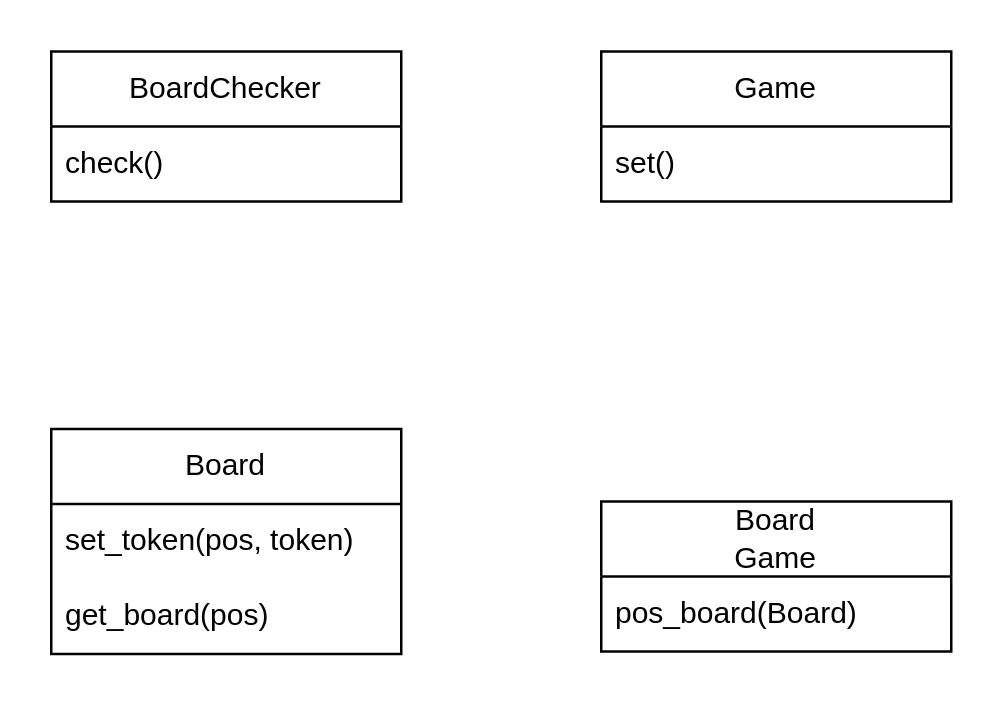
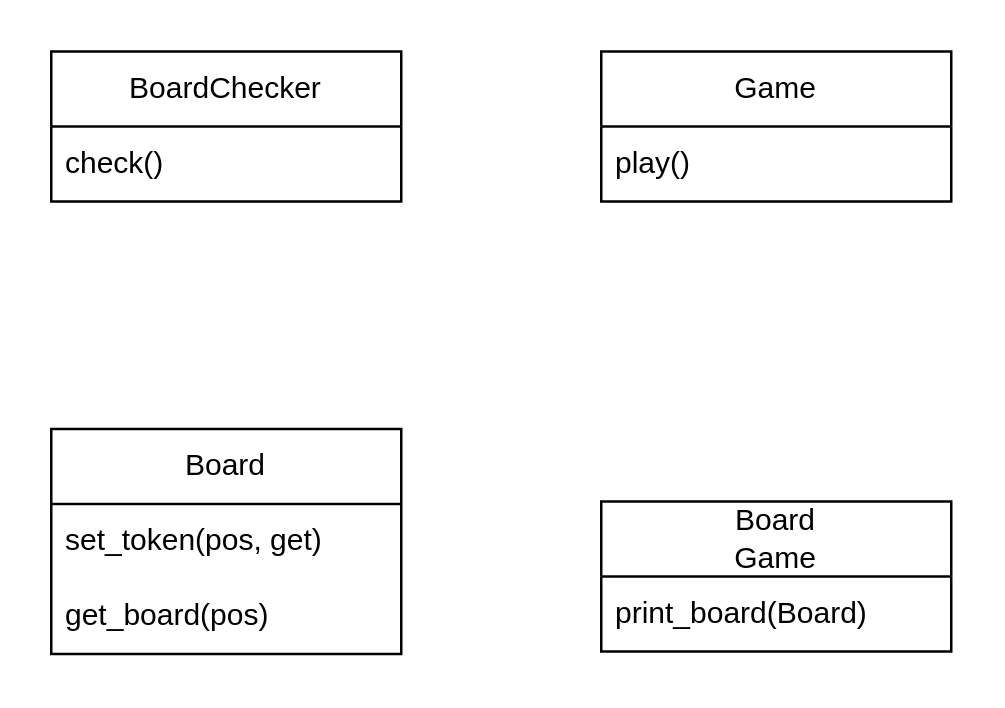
- <mxCell id="10" value="set()" style="text;strokeColor=none;fillColor=none;align=left;verticalAlign=middle;spacingLeft=4;spacingRight=4;overflow=hidden;points=[[0,0.5],[1,0.5]];portConstraint=eastwest;rotatable=0;whiteSpace=wrap;html=1;" vertex="1" parent="9"><mxGeometry y="30" width="140" height="30" as="geometry" /></mxCell>
+ <mxCell id="10" value="play()" style="text;strokeColor=none;fillColor=none;align=left;verticalAlign=middle;spacingLeft=4;spacingRight=4;overflow=hidden;points=[[0,0.5],[1,0.5]];portConstraint=eastwest;rotatable=0;whiteSpace=wrap;html=1;" vertex="1" parent="9"><mxGeometry y="30" width="140" height="30" as="geometry" /></mxCell>
- <mxCell id="5" value="set_token(pos, token)" style="text;strokeColor=none;fillColor=none;align=left;verticalAlign=middle;spacingLeft=4;spacingRight=4;overflow=hidden;points=[[0,0.5],[1,0.5]];portConstraint=eastwest;rotatable=0;whiteSpace=wrap;html=1;" vertex="1" parent="4"><mxGeometry y="30" width="140" height="30" as="geometry" /></mxCell>
+ <mxCell id="5" value="set_token(pos, get)" style="text;strokeColor=none;fillColor=none;align=left;verticalAlign=middle;spacingLeft=4;spacingRight=4;overflow=hidden;points=[[0,0.5],[1,0.5]];portConstraint=eastwest;rotatable=0;whiteSpace=wrap;html=1;" vertex="1" parent="4"><mxGeometry y="30" width="140" height="30" as="geometry" /></mxCell>
- <mxCell id="3" value="&lt;div&gt;pos_board(Board)&lt;/div&gt;" style="text;strokeColor=none;fillColor=none;align=left;verticalAlign=middle;spacingLeft=4;spacingRight=4;overflow=hidden;points=[[0,0.5],[1,0.5]];portConstraint=eastwest;rotatable=0;whiteSpace=wrap;html=1;" vertex="1" parent="2"><mxGeometry y="30" width="140" height="30" as="geometry" /></mxCell>
+ <mxCell id="3" value="&lt;div&gt;print_board(Board)&lt;/div&gt;" style="text;strokeColor=none;fillColor=none;align=left;verticalAlign=middle;spacingLeft=4;spacingRight=4;overflow=hidden;points=[[0,0.5],[1,0.5]];portConstraint=eastwest;rotatable=0;whiteSpace=wrap;html=1;" vertex="1" parent="2"><mxGeometry y="30" width="140" height="30" as="geometry" /></mxCell>
